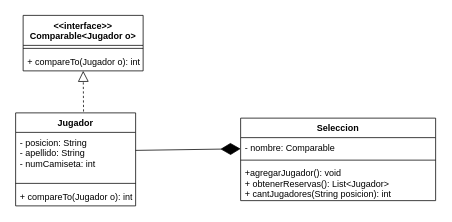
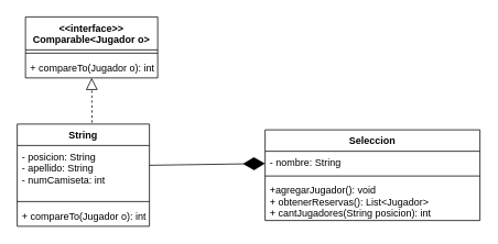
- <mxCell id="6" value="Jugador" style="swimlane;fontStyle=1;align=center;verticalAlign=top;childLayout=stackLayout;horizontal=1;startSize=26;horizontalStack=0;resizeParent=1;resizeParentMax=0;resizeLast=0;collapsible=1;marginBottom=0;" vertex="1" parent="1"><mxGeometry x="20" y="150" width="160" height="124" as="geometry" /></mxCell>
+ <mxCell id="6" value="String" style="swimlane;fontStyle=1;align=center;verticalAlign=top;childLayout=stackLayout;horizontal=1;startSize=26;horizontalStack=0;resizeParent=1;resizeParentMax=0;resizeLast=0;collapsible=1;marginBottom=0;" vertex="1" parent="1"><mxGeometry x="20" y="150" width="160" height="124" as="geometry" /></mxCell>
- <mxCell id="3" value="- nombre: Comparable" style="text;strokeColor=none;fillColor=none;align=left;verticalAlign=top;spacingLeft=4;spacingRight=4;overflow=hidden;rotatable=0;points=[[0,0.5],[1,0.5]];portConstraint=eastwest;" vertex="1" parent="2"><mxGeometry y="26" width="260" height="26" as="geometry" /></mxCell>
+ <mxCell id="3" value="- nombre: String" style="text;strokeColor=none;fillColor=none;align=left;verticalAlign=top;spacingLeft=4;spacingRight=4;overflow=hidden;rotatable=0;points=[[0,0.5],[1,0.5]];portConstraint=eastwest;" vertex="1" parent="2"><mxGeometry y="26" width="260" height="26" as="geometry" /></mxCell>
